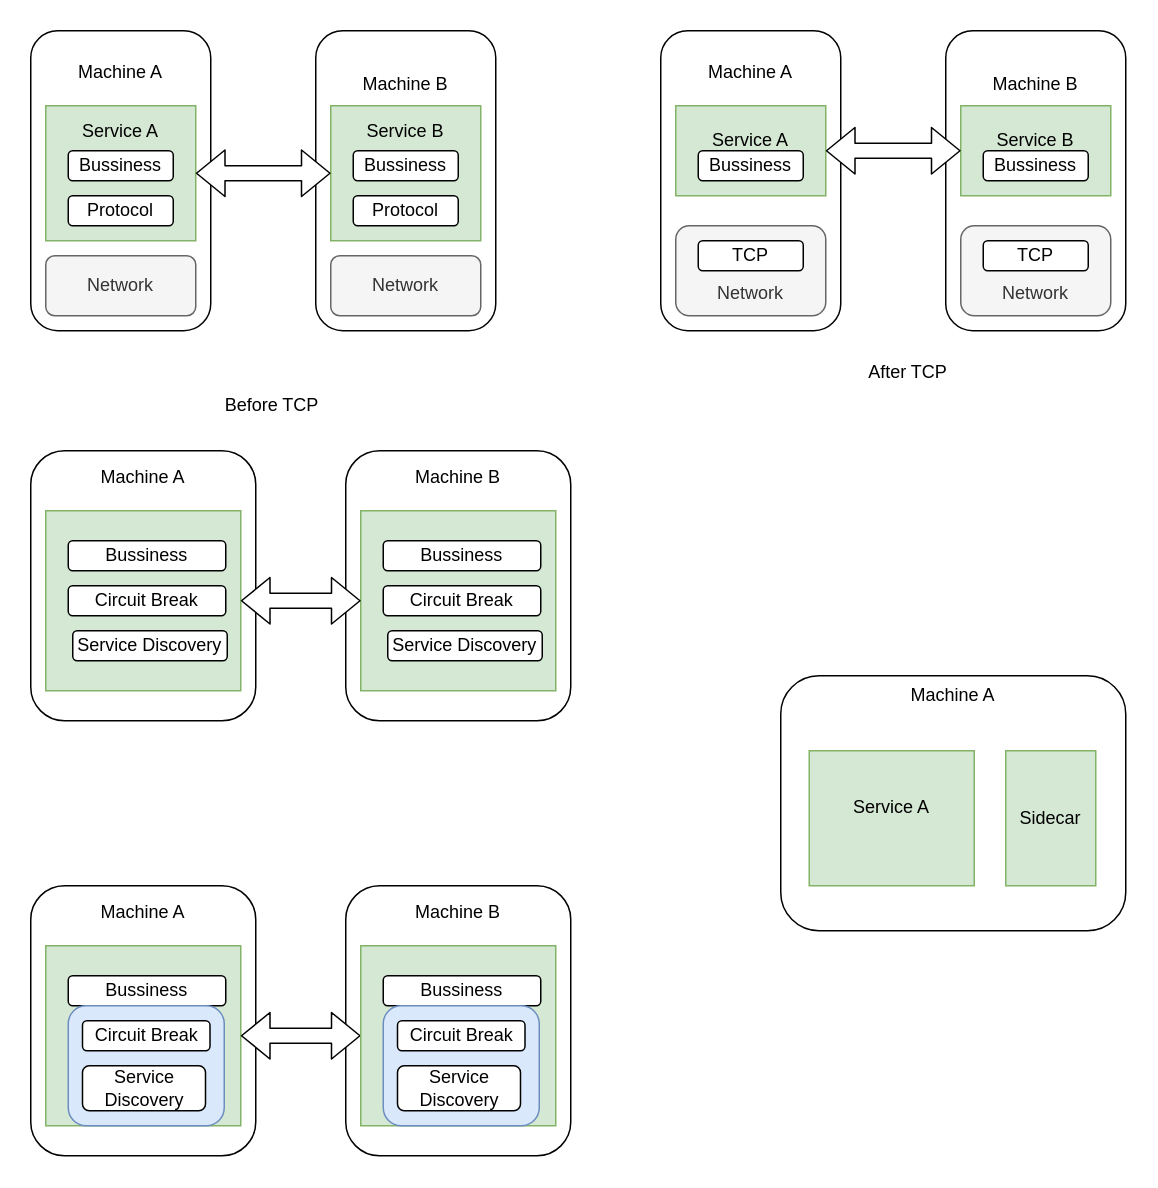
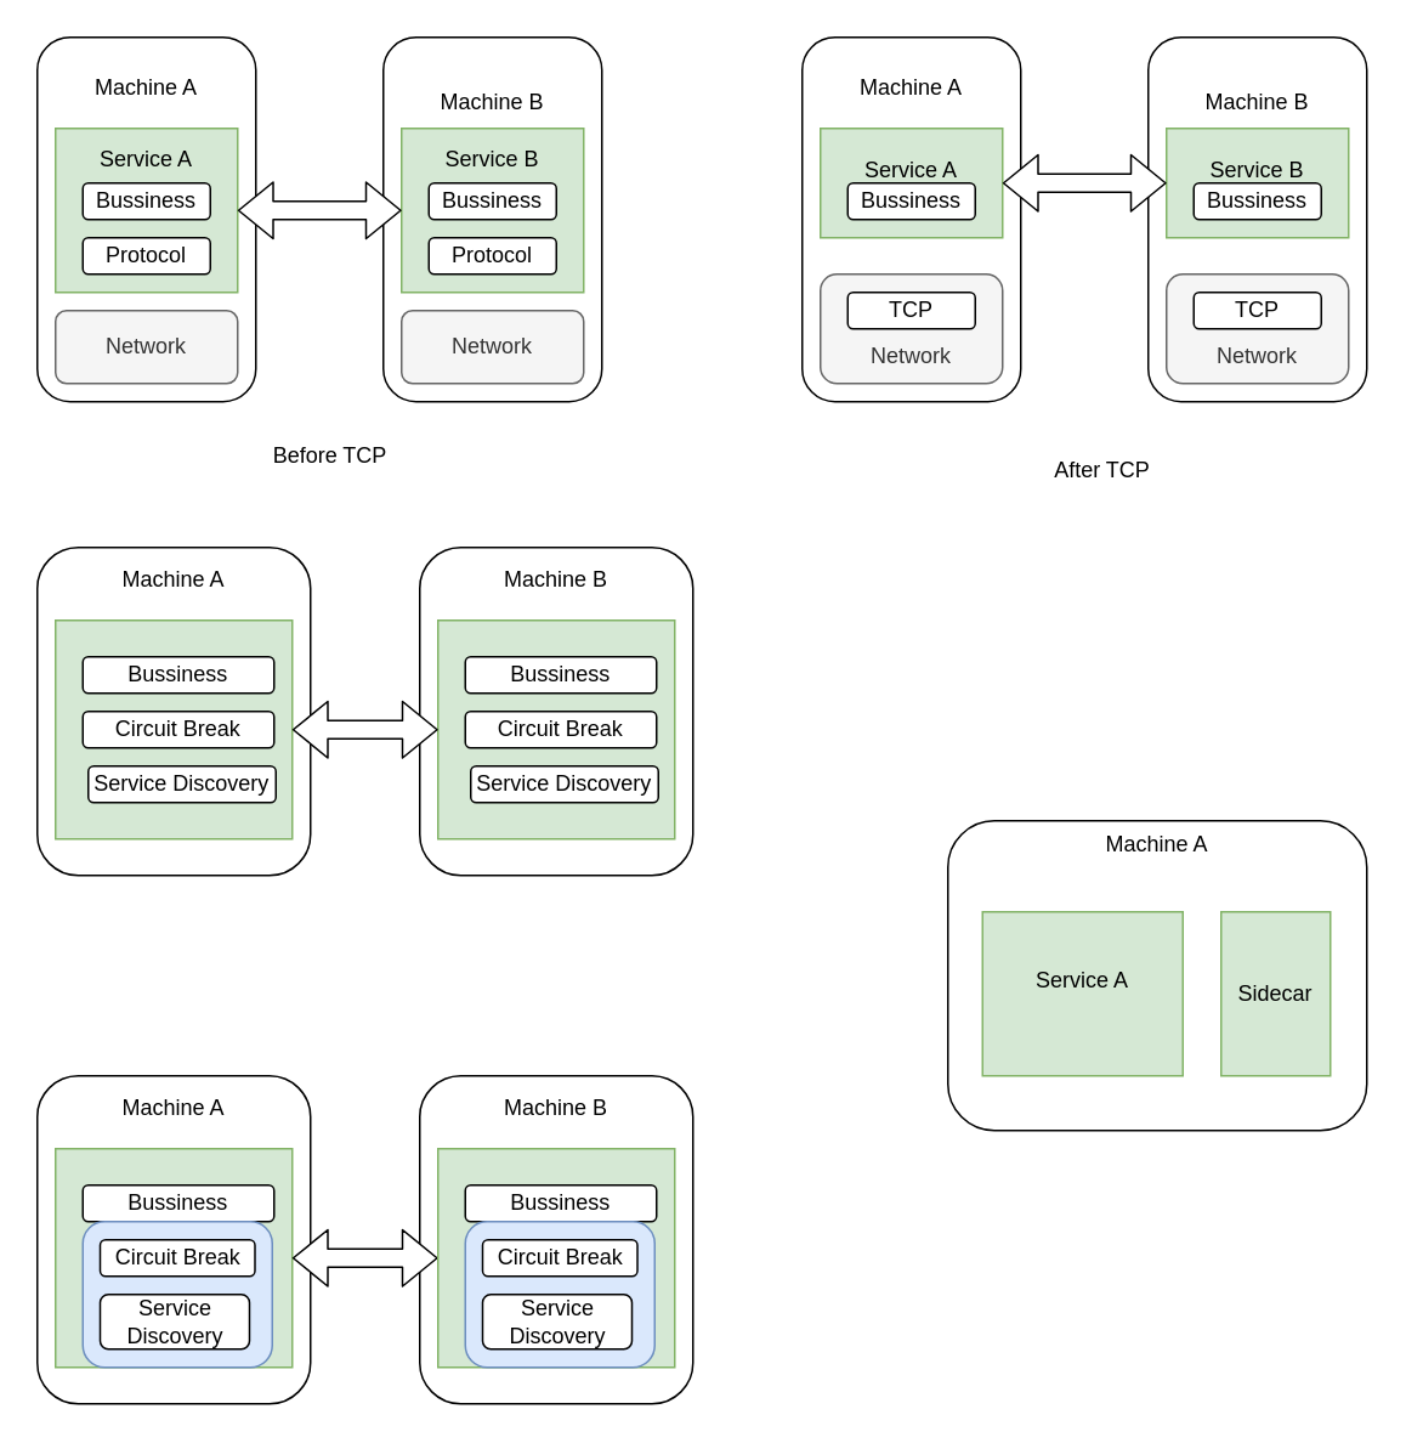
- <mxCell id="25" value="After TCP" style="text;html=1;strokeColor=none;fillColor=none;align=center;verticalAlign=middle;whiteSpace=wrap;rounded=0;" vertex="1" parent="1"><mxGeometry x="540" y="238" width="130" height="20" as="geometry" /></mxCell>
+ <mxCell id="25" value="After TCP" style="text;html=1;strokeColor=none;fillColor=none;align=center;verticalAlign=middle;whiteSpace=wrap;rounded=0;" vertex="1" parent="1"><mxGeometry x="540" y="248" width="130" height="20" as="geometry" /></mxCell>
- <mxCell id="24" value="Before TCP" style="text;html=1;strokeColor=none;fillColor=none;align=center;verticalAlign=middle;whiteSpace=wrap;rounded=0;" vertex="1" parent="1"><mxGeometry x="116" y="260" width="130" height="20" as="geometry" /></mxCell>
+ <mxCell id="24" value="Before TCP" style="text;html=1;strokeColor=none;fillColor=none;align=center;verticalAlign=middle;whiteSpace=wrap;rounded=0;" vertex="1" parent="1"><mxGeometry x="116" y="240" width="130" height="20" as="geometry" /></mxCell>
